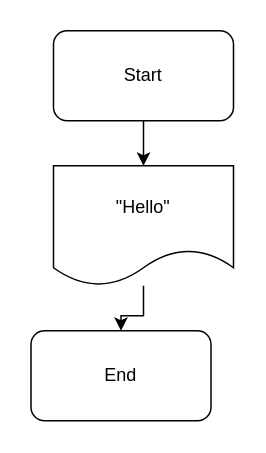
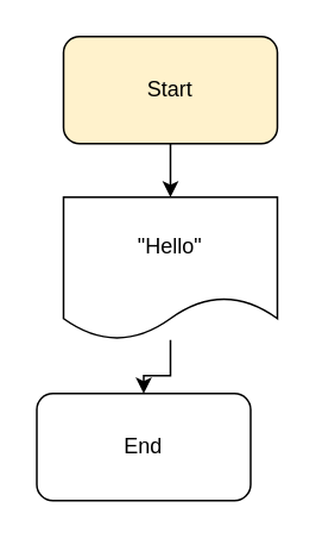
- <mxCell id="2" value="Start" style="rounded=1;whiteSpace=wrap;html=1;" parent="1" vertex="1"><mxGeometry x="35" y="20" width="120" height="60" as="geometry" /></mxCell>
+ <mxCell id="2" value="Start" style="rounded=1;whiteSpace=wrap;html=1;fillColor=#fff2cc;" parent="1" vertex="1"><mxGeometry x="35" y="20" width="120" height="60" as="geometry" /></mxCell>
